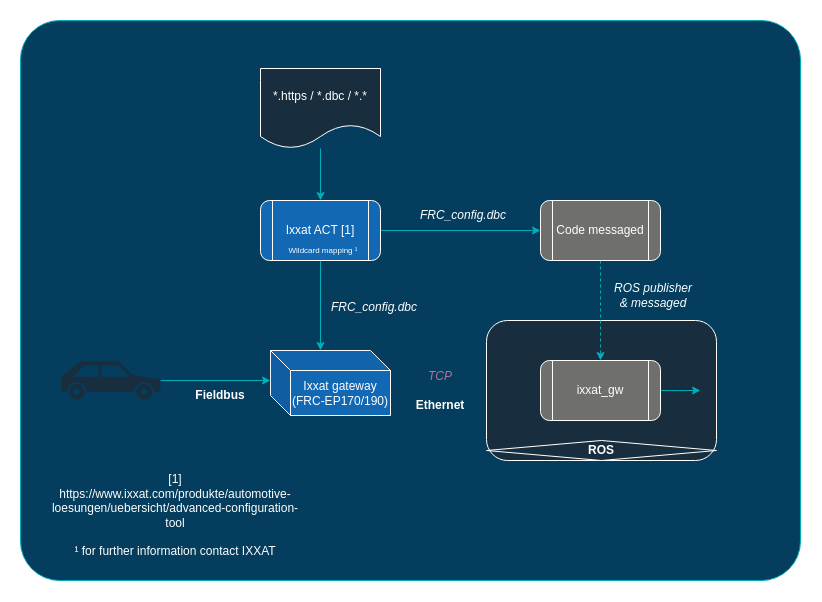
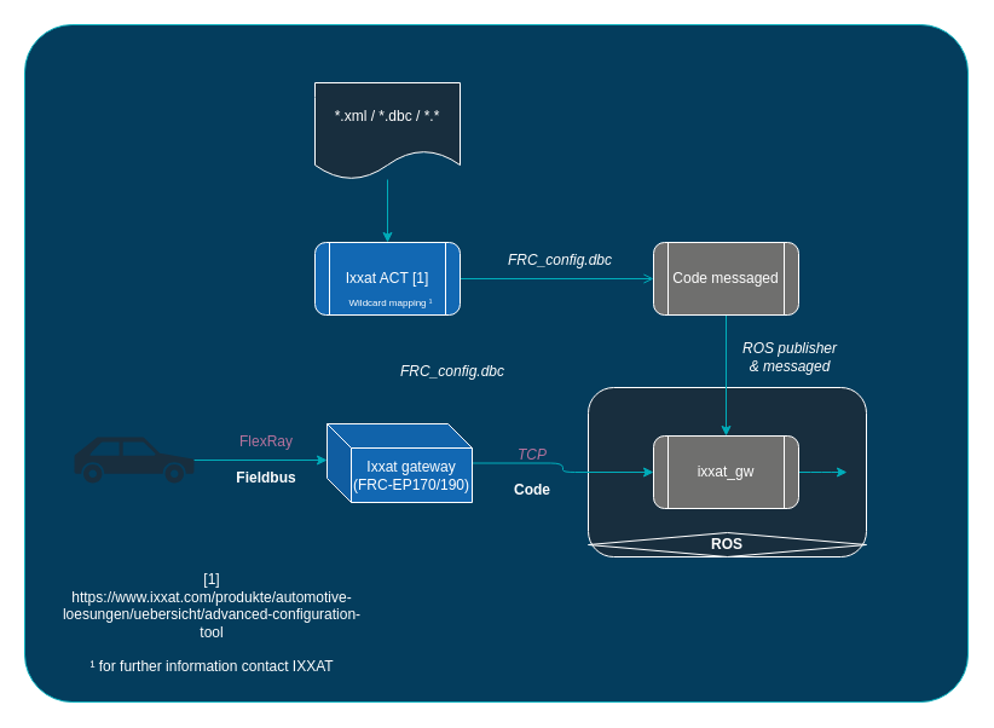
- <mxCell id="18" value="*.https / *.dbc / *.*" style="shape=document;whiteSpace=wrap;html=1;boundedLbl=1;labelBackgroundColor=none;fillColor=#182E3E;strokeColor=#FFFFFF;fontColor=#FFFFFF;rounded=1;" vertex="1" parent="1"><mxGeometry x="260" y="68" width="120" height="80" as="geometry" /></mxCell>
+ <mxCell id="18" value="*.xml / *.dbc / *.*" style="shape=document;whiteSpace=wrap;html=1;boundedLbl=1;labelBackgroundColor=none;fillColor=#182E3E;strokeColor=#FFFFFF;fontColor=#FFFFFF;rounded=1;" vertex="1" parent="1"><mxGeometry x="260" y="68" width="120" height="80" as="geometry" /></mxCell>
- <mxCell id="7" style="edgeStyle=orthogonalEdgeStyle;rounded=1;orthogonalLoop=1;jettySize=auto;html=1;labelBackgroundColor=none;strokeColor=#00adba;fontColor=default;" edge="1" parent="1" source="8" target="16"><mxGeometry relative="1" as="geometry" /></mxCell>
+ <mxCell id="7" style="edgeStyle=orthogonalEdgeStyle;rounded=1;orthogonalLoop=1;jettySize=auto;html=1;labelBackgroundColor=none;strokeColor=#00adba;fontColor=default;endArrow=open;" edge="1" parent="1" source="8" target="16"><mxGeometry relative="1" as="geometry" /></mxCell>
- <mxCell id="6" style="edgeStyle=orthogonalEdgeStyle;rounded=1;orthogonalLoop=1;jettySize=auto;html=1;entryX=0;entryY=0;entryDx=50;entryDy=0;entryPerimeter=0;labelBackgroundColor=none;strokeColor=#00adba;fontColor=default;" edge="1" parent="1" source="8" target="10"><mxGeometry relative="1" as="geometry" /></mxCell>
- <mxCell id="15" style="edgeStyle=orthogonalEdgeStyle;rounded=1;orthogonalLoop=1;jettySize=auto;html=1;labelBackgroundColor=none;strokeColor=#00adba;fontColor=default;dashed=1;" edge="1" parent="1" source="16" target="13"><mxGeometry relative="1" as="geometry" /></mxCell>
+ <mxCell id="15" style="edgeStyle=orthogonalEdgeStyle;rounded=1;orthogonalLoop=1;jettySize=auto;html=1;labelBackgroundColor=none;strokeColor=#00adba;fontColor=default;" edge="1" parent="1" source="16" target="13"><mxGeometry relative="1" as="geometry" /></mxCell>
+ <mxCell id="19" value="&lt;font color=&quot;#B5739D&quot;&gt;FlexRay&lt;/font&gt;" style="text;html=1;strokeColor=none;fillColor=none;align=center;verticalAlign=middle;whiteSpace=wrap;rounded=1;labelBackgroundColor=none;fontColor=#FFFFFF;" vertex="1" parent="1"><mxGeometry x="190" y="350" width="60" height="30" as="geometry" /></mxCell>
+ <mxCell id="9" style="edgeStyle=orthogonalEdgeStyle;rounded=1;orthogonalLoop=1;jettySize=auto;html=1;labelBackgroundColor=none;strokeColor=#00adba;fontColor=default;" edge="1" parent="1" source="10" target="13"><mxGeometry relative="1" as="geometry" /></mxCell>
- <mxCell id="14" value="&lt;b&gt;Ethernet&lt;/b&gt;" style="text;html=1;strokeColor=none;fillColor=none;align=center;verticalAlign=middle;whiteSpace=wrap;rounded=1;labelBackgroundColor=none;fontColor=#FFFFFF;" vertex="1" parent="1"><mxGeometry x="410" y="390" width="60" height="30" as="geometry" /></mxCell>
+ <mxCell id="14" value="&lt;b&gt;Code&lt;/b&gt;" style="text;html=1;strokeColor=none;fillColor=none;align=center;verticalAlign=middle;whiteSpace=wrap;rounded=1;labelBackgroundColor=none;fontColor=#FFFFFF;" vertex="1" parent="1"><mxGeometry x="410" y="390" width="60" height="30" as="geometry" /></mxCell>
